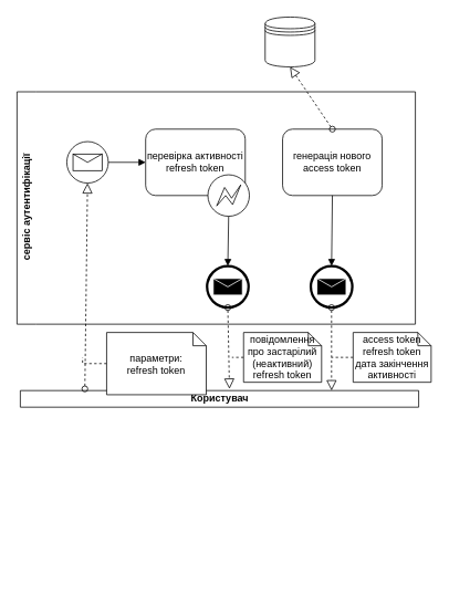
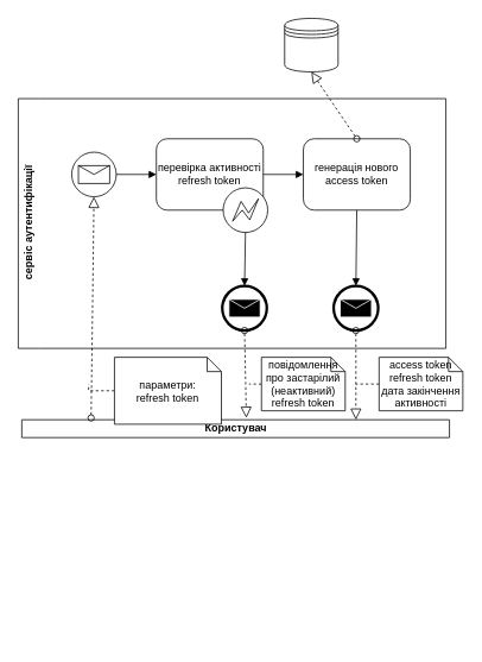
+ <mxCell id="8" value="" style="endArrow=block;endFill=1;endSize=6;html=1;exitX=1;exitY=0.5;exitDx=0;exitDy=0;entryX=0;entryY=0.5;entryDx=0;entryDy=0;" edge="1" parent="2" source="4" target="7"><mxGeometry width="100" relative="1" as="geometry"><mxPoint y="-60" as="sourcePoint" /><mxPoint x="100" y="-60" as="targetPoint" /></mxGeometry></mxCell>
